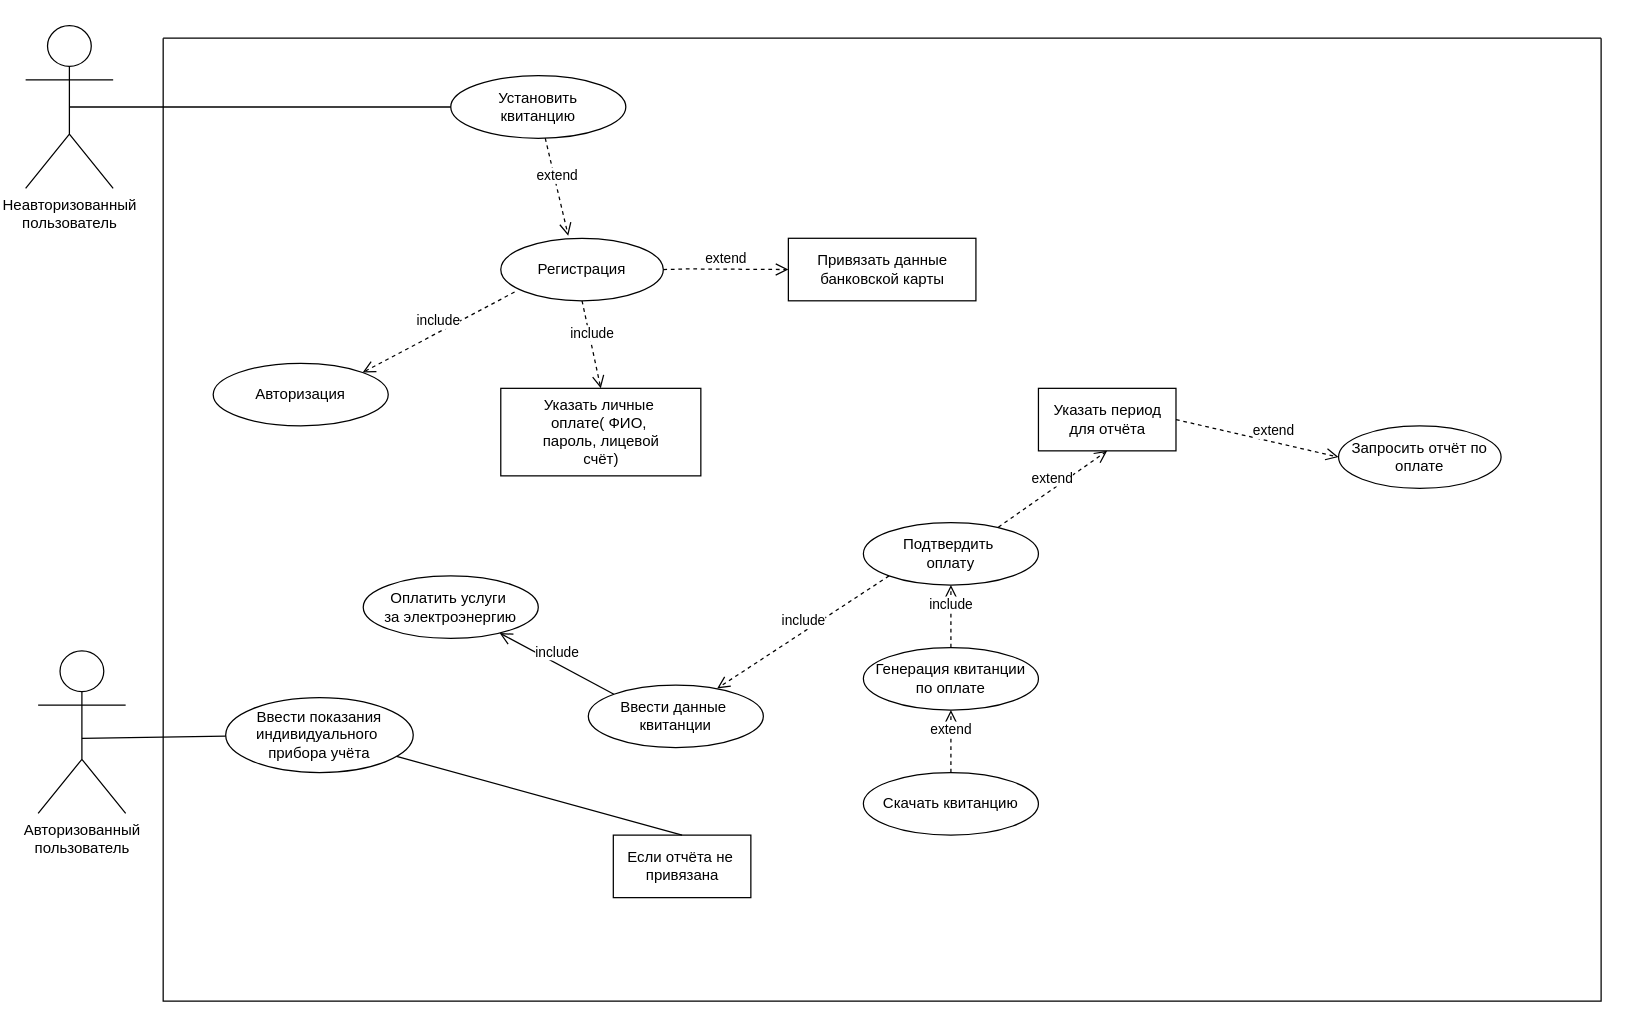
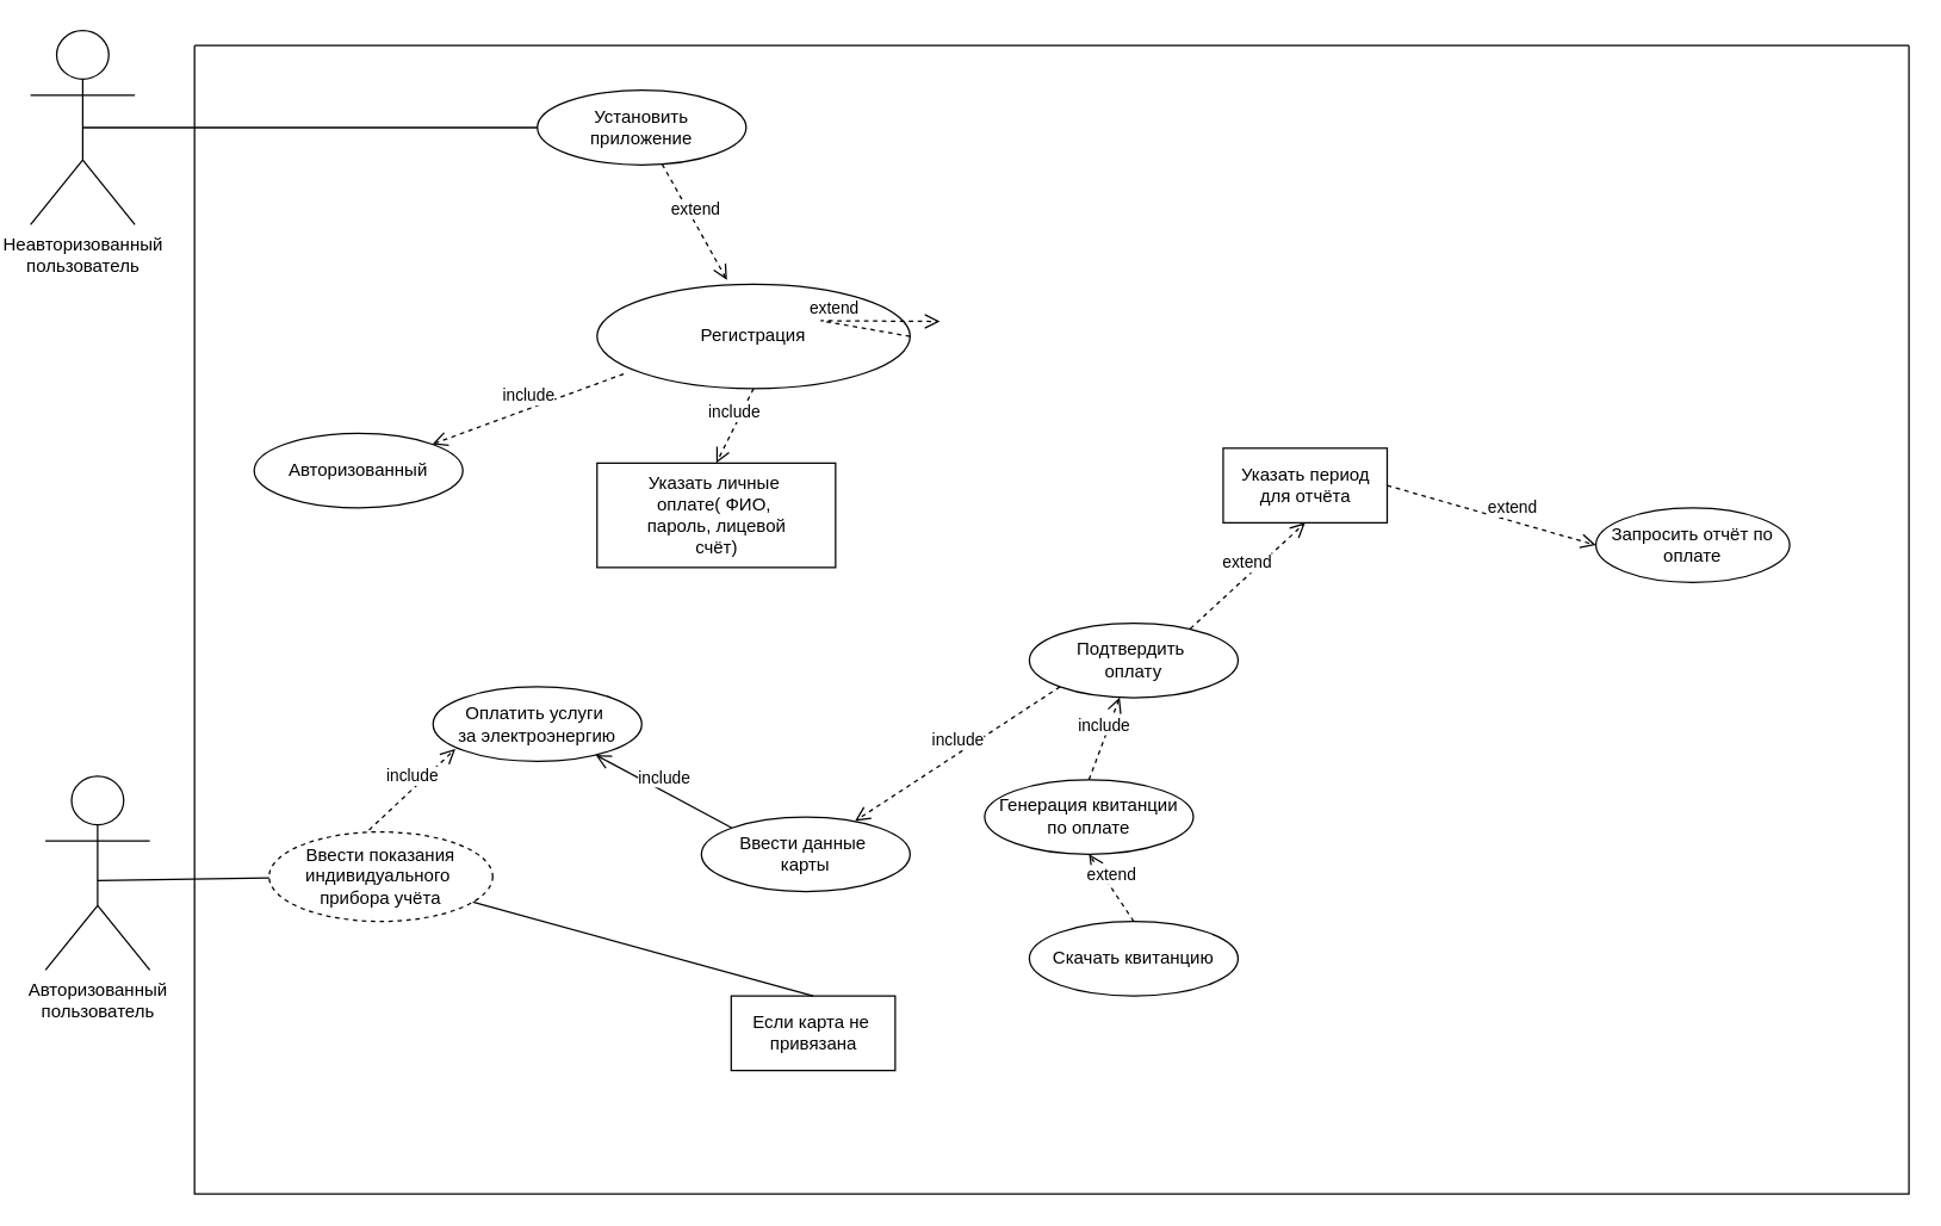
- <mxCell id="3" value="Установить&lt;br&gt;квитанцию" style="ellipse;whiteSpace=wrap;html=1;" parent="2" vertex="1"><mxGeometry x="230" y="30" width="140" height="50" as="geometry" /></mxCell>
+ <mxCell id="3" value="Установить&lt;br&gt;приложение" style="ellipse;whiteSpace=wrap;html=1;" parent="2" vertex="1"><mxGeometry x="230" y="30" width="140" height="50" as="geometry" /></mxCell>
- <mxCell id="4" value="Регистрация" style="ellipse;whiteSpace=wrap;html=1;" parent="2" vertex="1"><mxGeometry x="270" y="160" width="130" height="50" as="geometry" /></mxCell>
+ <mxCell id="4" value="Регистрация" style="ellipse;whiteSpace=wrap;html=1;" parent="2" vertex="1"><mxGeometry x="270" y="160" width="210" height="70" as="geometry" /></mxCell>
- <mxCell id="6" value="Привязать данные&lt;br&gt;банковской карты" style="html=1;" parent="2" vertex="1"><mxGeometry x="500" y="160" width="150" height="50" as="geometry" /></mxCell>
- <mxCell id="7" value="Авторизация" style="ellipse;whiteSpace=wrap;html=1;" parent="2" vertex="1"><mxGeometry x="40" y="260" width="140" height="50" as="geometry" /></mxCell>
+ <mxCell id="7" value="Авторизованный" style="ellipse;whiteSpace=wrap;html=1;" parent="2" vertex="1"><mxGeometry x="40" y="260" width="140" height="50" as="geometry" /></mxCell>
- <mxCell id="23" value="Указать период&lt;br&gt;для отчёта" style="html=1;" parent="2" vertex="1"><mxGeometry x="700" y="280" width="110" height="50" as="geometry" /></mxCell>
+ <mxCell id="23" value="Указать период&lt;br&gt;для отчёта" style="html=1;" parent="2" vertex="1"><mxGeometry x="690" y="270" width="110" height="50" as="geometry" /></mxCell>
+ <mxCell id="18" value="include" style="html=1;verticalAlign=bottom;endArrow=open;dashed=1;endSize=8;rounded=0;exitX=0.447;exitY=-0.022;exitDx=0;exitDy=0;entryX=0.107;entryY=0.834;entryDx=0;entryDy=0;exitPerimeter=0;entryPerimeter=0;" parent="2" source="12" target="13" edge="1"><mxGeometry relative="1" as="geometry"><mxPoint x="270" y="290" as="sourcePoint" /><mxPoint x="270" y="340" as="targetPoint" /><mxPoint as="offset" /><Array as="points" /></mxGeometry></mxCell>
- <mxCell id="16" value="Генерация квитанции&lt;br&gt;по оплате" style="ellipse;whiteSpace=wrap;html=1;" parent="2" vertex="1"><mxGeometry x="560" y="487.32" width="140" height="50" as="geometry" /></mxCell>
+ <mxCell id="16" value="Генерация квитанции&lt;br&gt;по оплате" style="ellipse;whiteSpace=wrap;html=1;" parent="2" vertex="1"><mxGeometry x="530" y="492.32" width="140" height="50" as="geometry" /></mxCell>
- <mxCell id="14" value="Ввести данные&amp;nbsp;&lt;br&gt;квитанции" style="ellipse;whiteSpace=wrap;html=1;" parent="2" vertex="1"><mxGeometry x="340" y="517.32" width="140" height="50" as="geometry" /></mxCell>
+ <mxCell id="14" value="Ввести данные&amp;nbsp;&lt;br&gt;карты" style="ellipse;whiteSpace=wrap;html=1;" parent="2" vertex="1"><mxGeometry x="340" y="517.32" width="140" height="50" as="geometry" /></mxCell>
- <mxCell id="12" value="Ввести показания индивидуального&amp;nbsp;&lt;br&gt;прибора учёта" style="ellipse;whiteSpace=wrap;html=1;" parent="2" vertex="1"><mxGeometry x="50" y="527.32" width="150" height="60" as="geometry" /></mxCell>
+ <mxCell id="12" value="Ввести показания индивидуального&amp;nbsp;&lt;br&gt;прибора учёта" style="ellipse;whiteSpace=wrap;html=1;dashed=1;" parent="2" vertex="1"><mxGeometry x="50" y="527.32" width="150" height="60" as="geometry" /></mxCell>
- <mxCell id="27" value="Если отчёта не&amp;nbsp;&lt;br&gt;привязана" style="html=1;" parent="2" vertex="1"><mxGeometry x="360" y="637.32" width="110" height="50" as="geometry" /></mxCell>
+ <mxCell id="27" value="Если карта не&amp;nbsp;&lt;br&gt;привязана" style="html=1;" parent="2" vertex="1"><mxGeometry x="360" y="637.32" width="110" height="50" as="geometry" /></mxCell>
